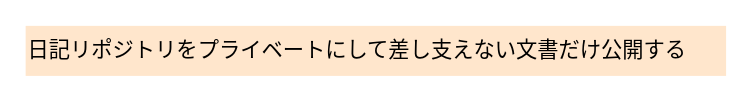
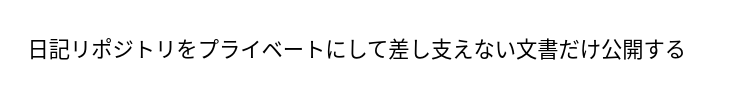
- <mxCell id="2" value="&lt;font style=&quot;font-size: 17px&quot;&gt;日記リポジトリをプライベートにして差し支えない文書だけ公開する&lt;/font&gt;" style="rounded=0;whiteSpace=wrap;html=1;align=left;strokeColor=none;fillColor=#ffe6cc;" parent="1" vertex="1"><mxGeometry x="20" y="20" width="560" height="40" as="geometry" /></mxCell>
+ <mxCell id="2" value="&lt;font style=&quot;font-size: 17px&quot;&gt;日記リポジトリをプライベートにして差し支えない文書だけ公開する&lt;/font&gt;" style="rounded=0;whiteSpace=wrap;html=1;align=left;strokeColor=none;" parent="1" vertex="1"><mxGeometry x="20" y="20" width="560" height="40" as="geometry" /></mxCell>
